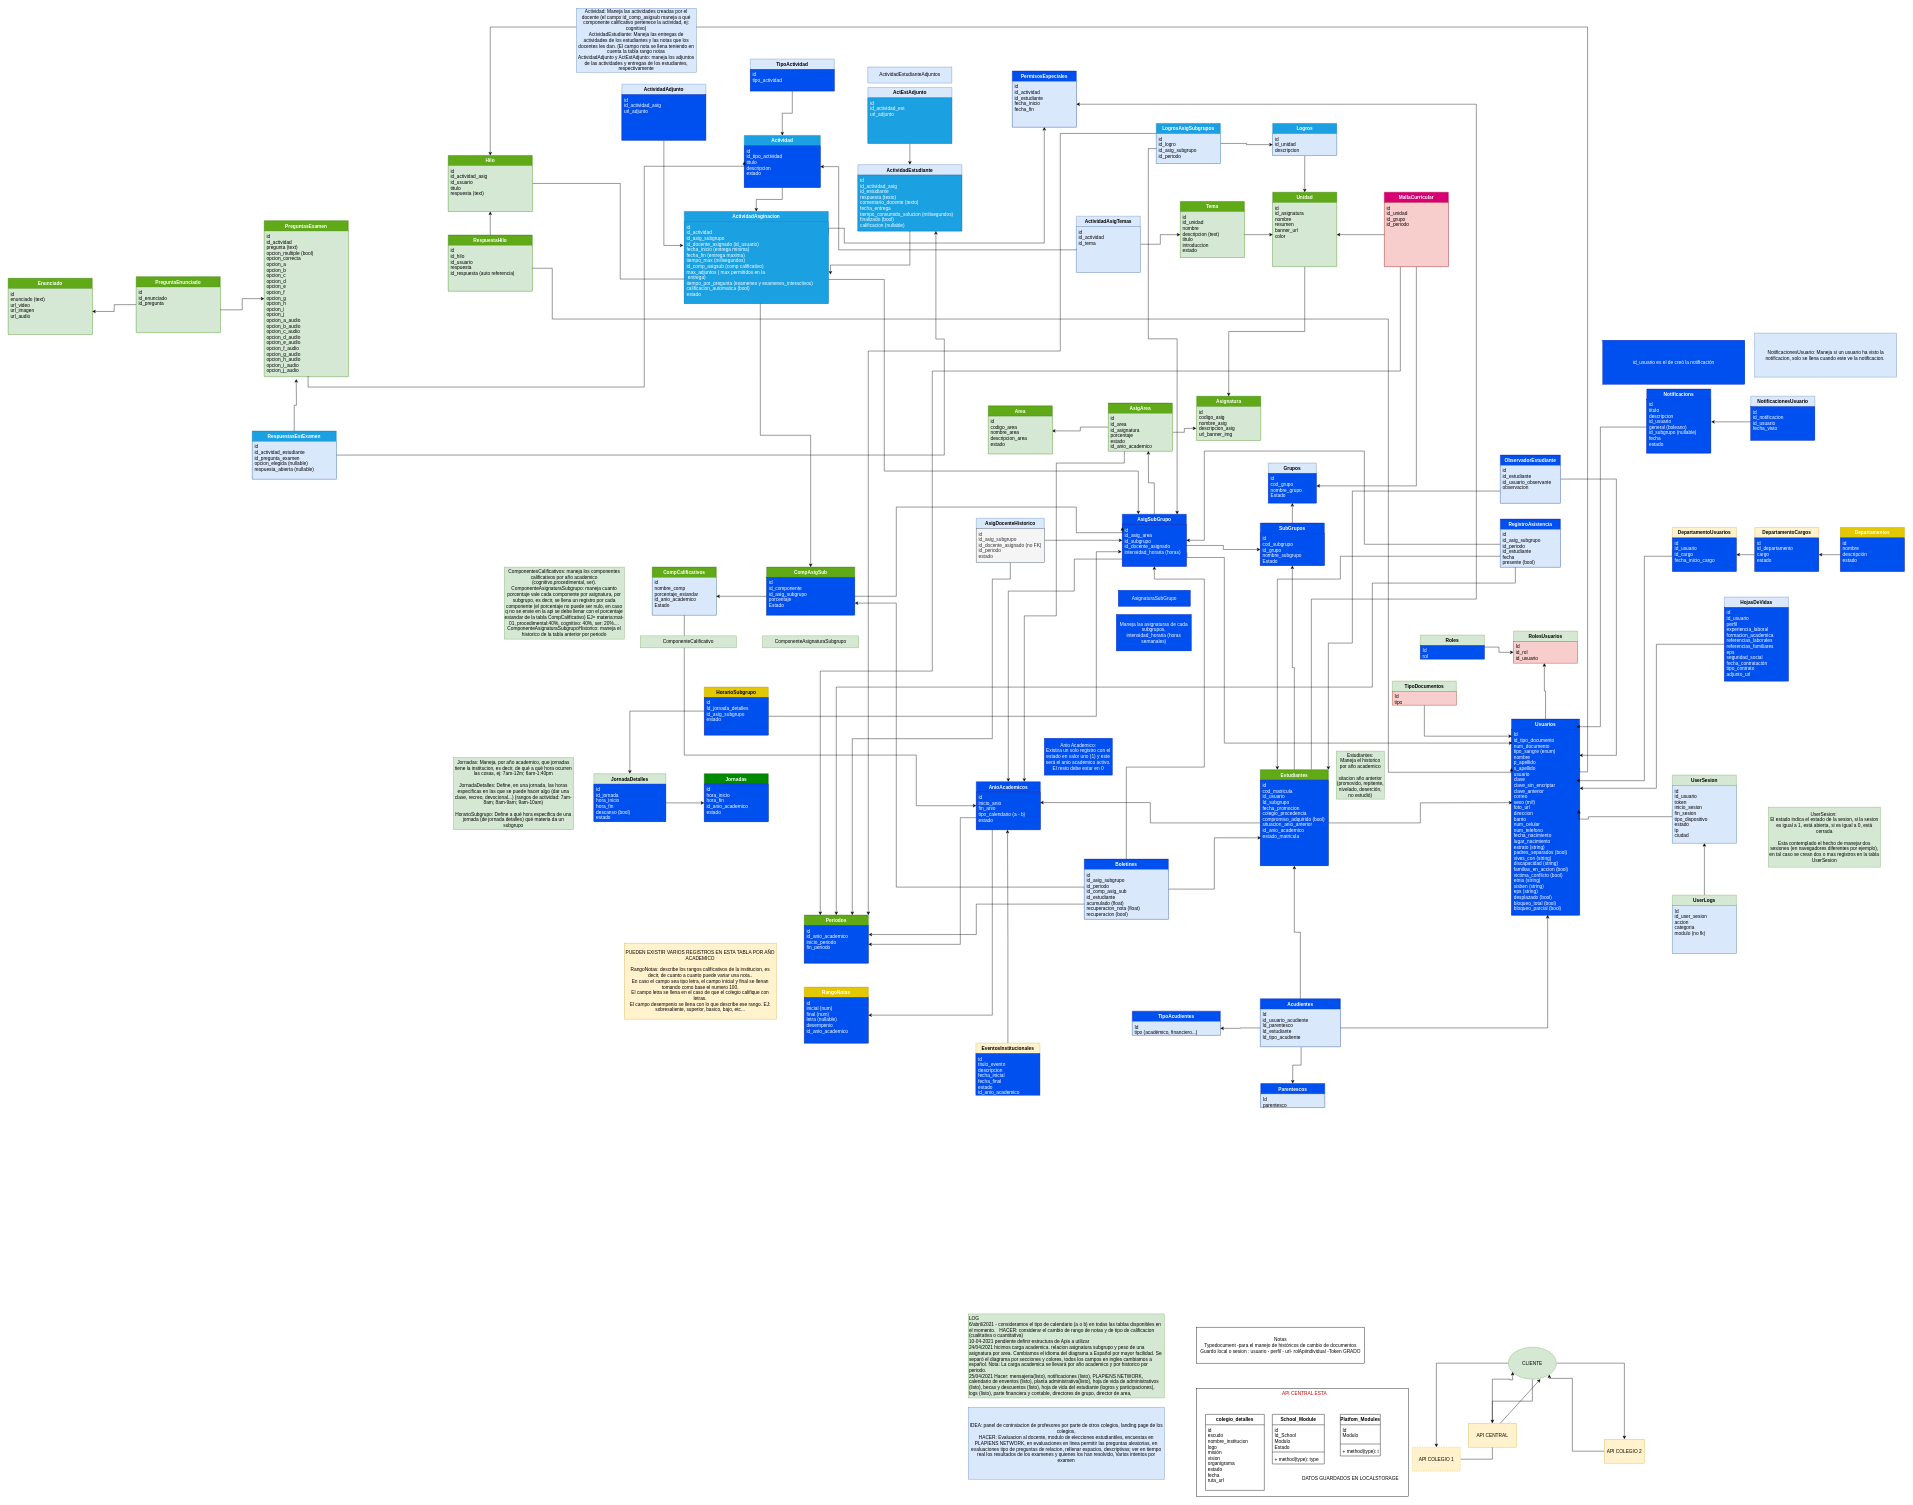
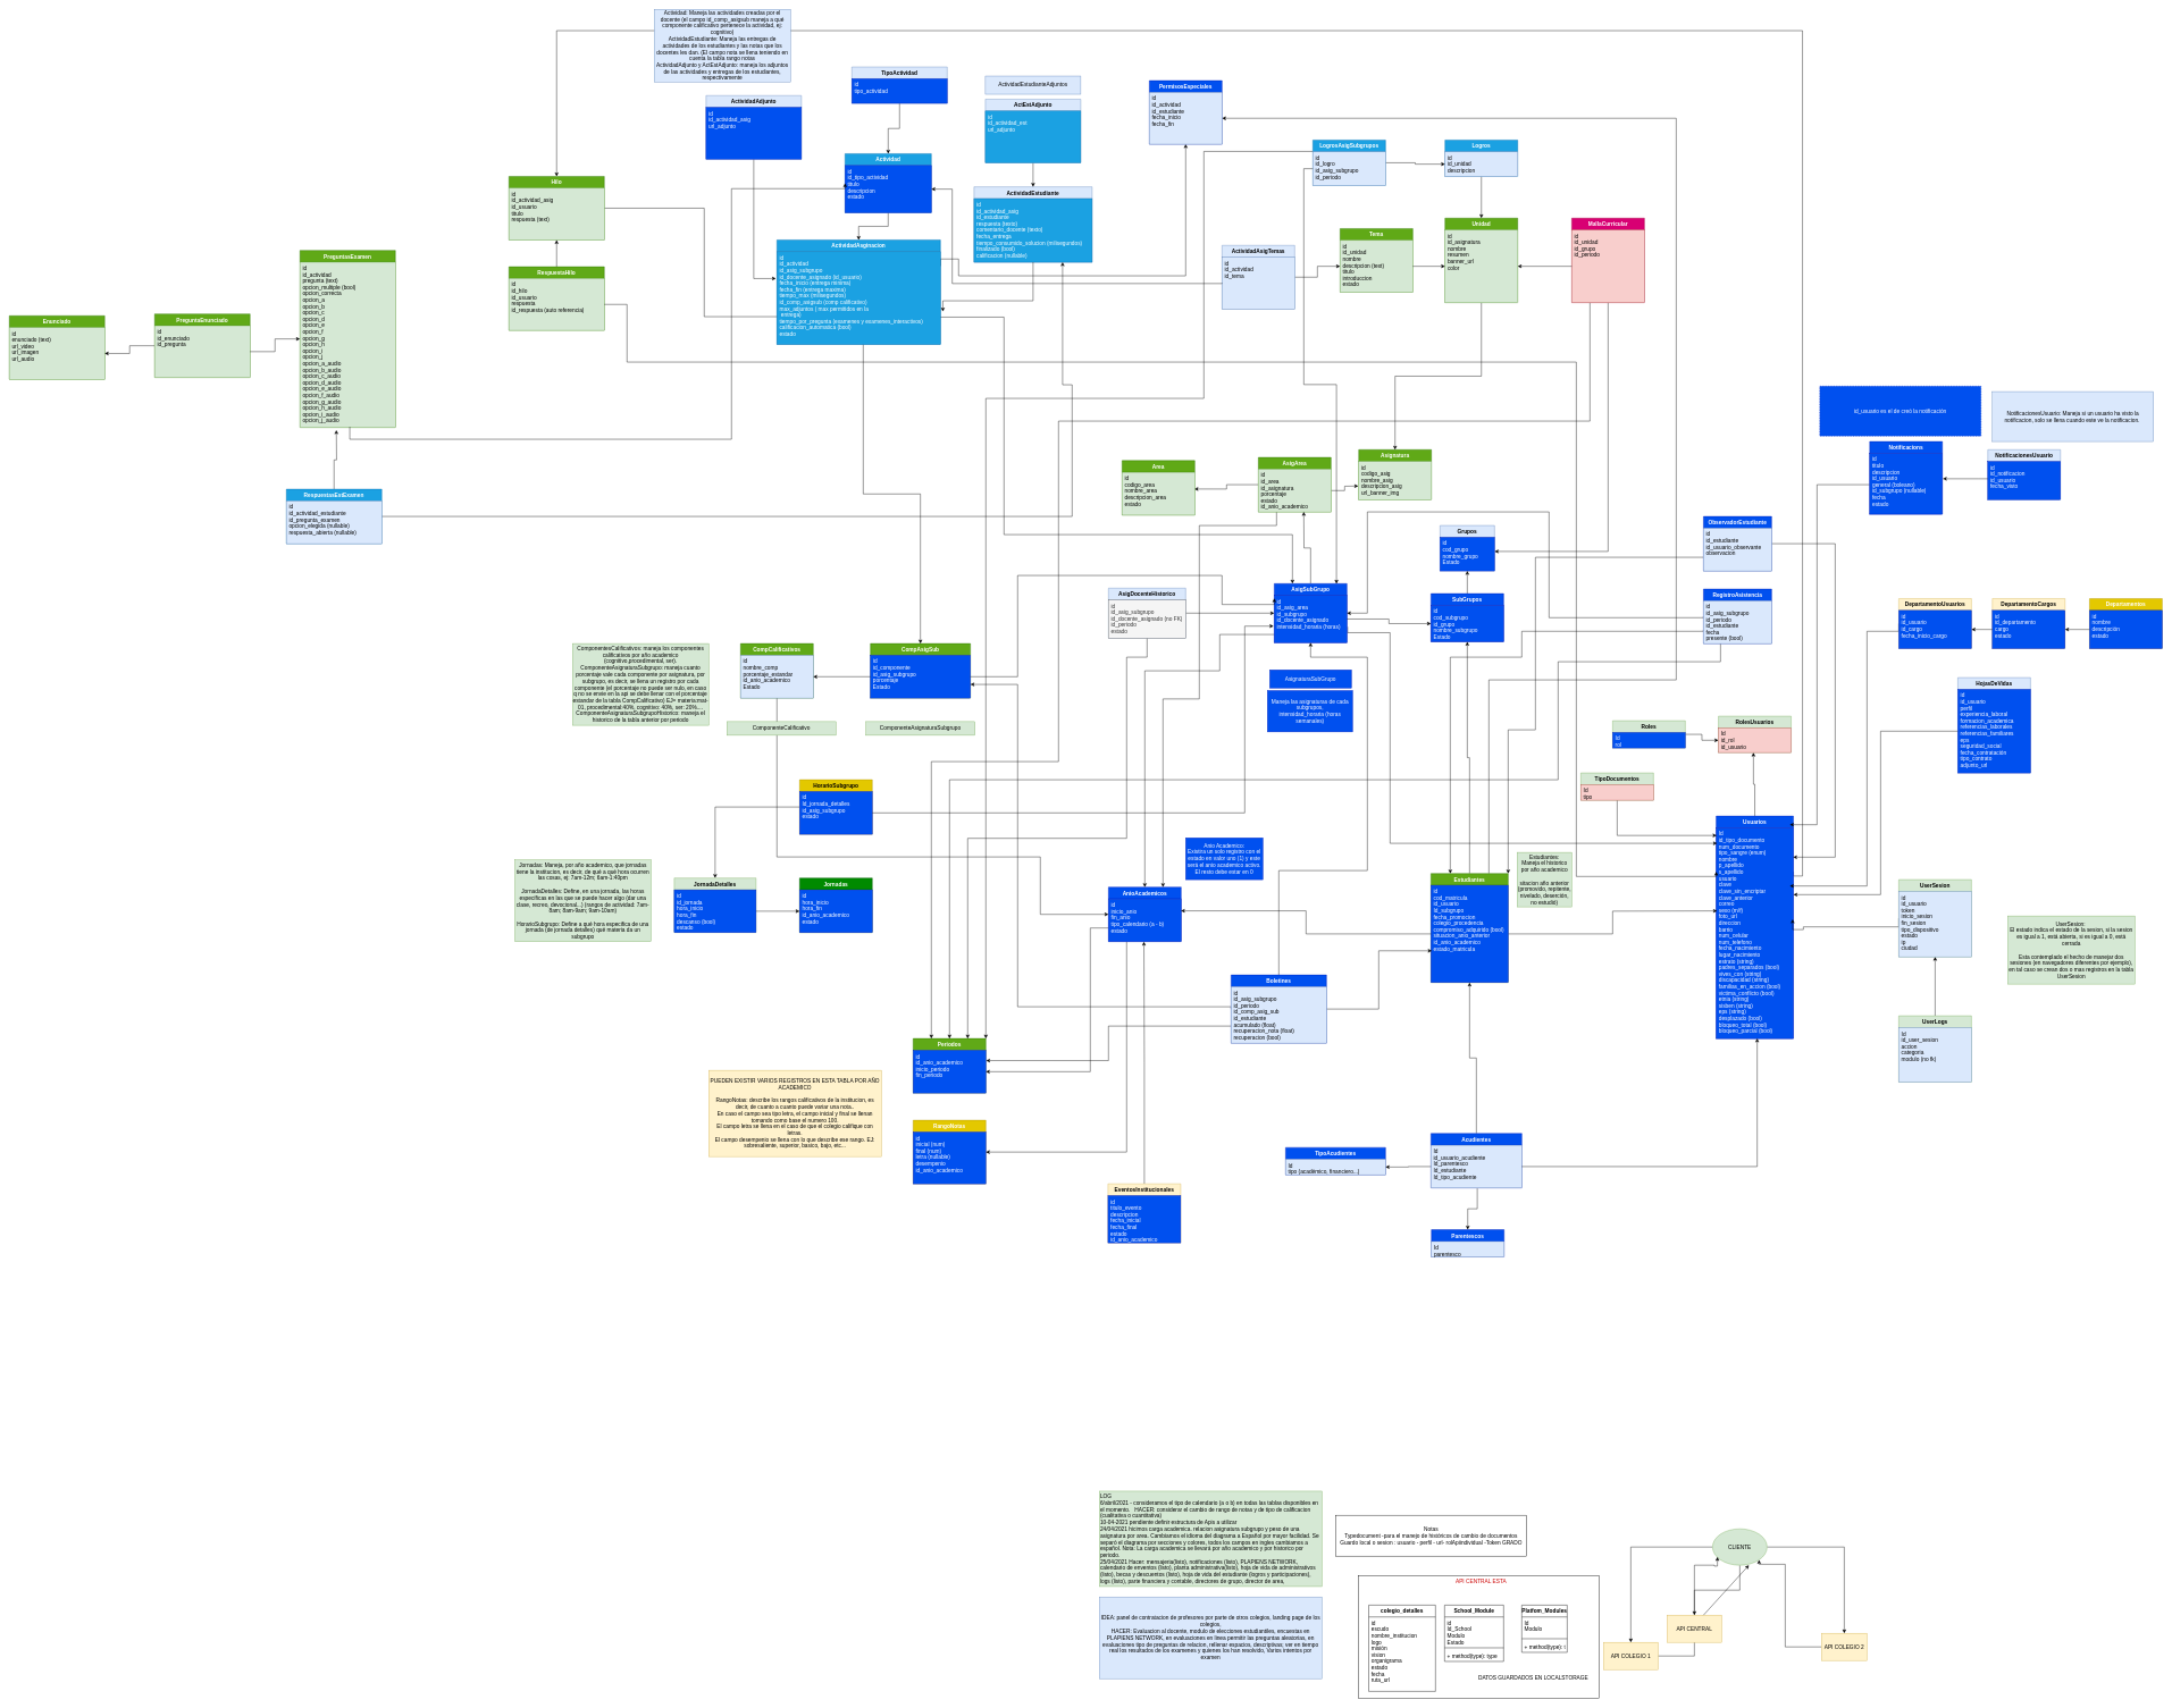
- <mxCell id="108" value="NotificacionesUsuario: Maneja si un usuario ha visto la notificacion, solo se llena cuando este ve la notificacion.&amp;nbsp;" style="rounded=0;whiteSpace=wrap;html=1;fillColor=#dae8fc;strokeColor=#6c8ebf;" parent="1" vertex="1"><mxGeometry x="4386" y="832" width="355" height="110" as="geometry" /></mxCell>
+ <mxCell id="108" value="NotificacionesUsuario: Maneja si un usuario ha visto la notificacion, solo se llena cuando este ve la notificacion.&amp;nbsp;" style="rounded=0;whiteSpace=wrap;html=1;fillColor=#dae8fc;strokeColor=#6c8ebf;" parent="1" vertex="1"><mxGeometry x="4386" y="862" width="355" height="110" as="geometry" /></mxCell>
- <mxCell id="114" value="id_usuario es el de creó la notificación" style="rounded=0;whiteSpace=wrap;html=1;fillColor=#0050ef;strokeColor=#001DBC;fontColor=#ffffff;" parent="1" vertex="1"><mxGeometry x="4006" y="850" width="355" height="110" as="geometry" /></mxCell>
+ <mxCell id="114" value="id_usuario es el de creó la notificación" style="rounded=0;whiteSpace=wrap;html=1;fillColor=#0050ef;strokeColor=#001DBC;fontColor=#ffffff;dashed=1;" parent="1" vertex="1"><mxGeometry x="4006" y="850" width="355" height="110" as="geometry" /></mxCell>
- <mxCell id="137" value="Maneja las asignaturas de cada subgrupos,&lt;br&gt;intensidad_horaria (horas semanales)" style="rounded=0;whiteSpace=wrap;html=1;fillColor=#0050ef;strokeColor=#001DBC;fontColor=#ffffff;" parent="1" vertex="1"><mxGeometry x="2790" y="1535.5" width="187.5" height="91" as="geometry" /></mxCell>
+ <mxCell id="137" value="Maneja las asignaturas de cada subgrupos,&lt;br&gt;intensidad_horaria (horas semanales)" style="rounded=0;whiteSpace=wrap;html=1;fillColor=#0050ef;strokeColor=#001DBC;fontColor=#ffffff;" parent="1" vertex="1"><mxGeometry x="2790" y="1520.5" width="187.5" height="91" as="geometry" /></mxCell>
- <mxCell id="10" value="Notas&lt;br&gt;Typedocument -para el manejo de históricos de cambio de documentos&lt;br&gt;Guardo local o sesion : usuario - perfil - url- rolApiindividual -Token GRADO" style="html=1;" parent="1" vertex="1"><mxGeometry x="2990" y="3317" width="420" height="90" as="geometry" /></mxCell>
+ <mxCell id="10" value="Notas&lt;br&gt;Typedocument -para el manejo de históricos de cambio de documentos&lt;br&gt;Guardo local o sesion : usuario - perfil - url- rolApiindividual -Token GRADO" style="html=1;" parent="1" vertex="1"><mxGeometry x="2940" y="3337" width="420" height="90" as="geometry" /></mxCell>
- <mxCell id="28" value="API COLEGIO 1" style="rounded=0;whiteSpace=wrap;html=1;fillColor=#fff2cc;strokeColor=#d6b656;dashed=1;" parent="1" vertex="1"><mxGeometry x="3530" y="3617" width="120" height="60" as="geometry" /></mxCell>
+ <mxCell id="28" value="API COLEGIO 1" style="rounded=0;whiteSpace=wrap;html=1;fillColor=#fff2cc;strokeColor=#d6b656;" parent="1" vertex="1"><mxGeometry x="3530" y="3617" width="120" height="60" as="geometry" /></mxCell>
